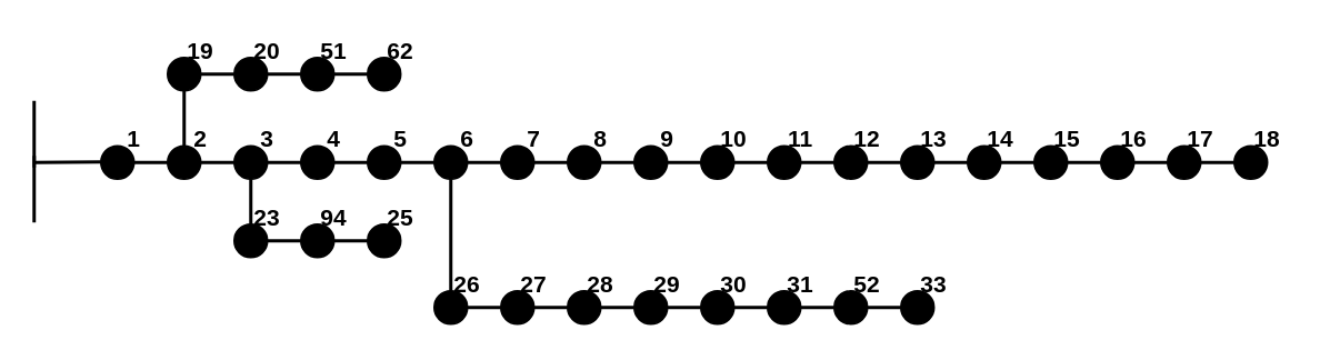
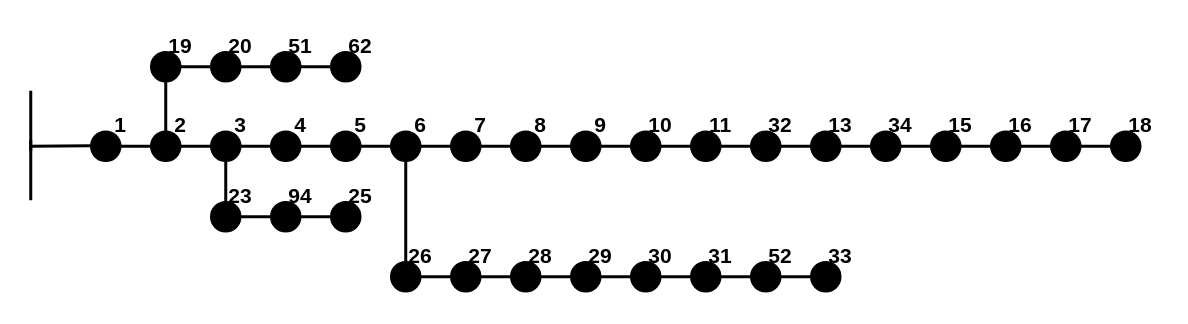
- <mxCell id="39" value="&lt;p style=&quot;font-size: 14px&quot;&gt;&lt;font face=&quot;Arial&quot; style=&quot;font-size: 14px&quot;&gt;12&lt;/font&gt;&lt;/p&gt;" style="text;html=1;strokeColor=none;fillColor=none;align=center;verticalAlign=middle;whiteSpace=wrap;rounded=0;fontStyle=1;fontSize=14;" vertex="1" parent="1"><mxGeometry x="510" y="73" width="20" height="20" as="geometry" /></mxCell>
+ <mxCell id="39" value="&lt;p style=&quot;font-size: 14px&quot;&gt;&lt;font face=&quot;Arial&quot; style=&quot;font-size: 14px&quot;&gt;32&lt;/font&gt;&lt;/p&gt;" style="text;html=1;strokeColor=none;fillColor=none;align=center;verticalAlign=middle;whiteSpace=wrap;rounded=0;fontStyle=1;fontSize=14;" vertex="1" parent="1"><mxGeometry x="510" y="73" width="20" height="20" as="geometry" /></mxCell>
- <mxCell id="45" value="&lt;p style=&quot;font-size: 14px&quot;&gt;&lt;font face=&quot;Arial&quot; style=&quot;font-size: 14px&quot;&gt;14&lt;/font&gt;&lt;/p&gt;" style="text;html=1;strokeColor=none;fillColor=none;align=center;verticalAlign=middle;whiteSpace=wrap;rounded=0;fontStyle=1;fontSize=14;" vertex="1" parent="1"><mxGeometry x="590" y="73" width="20" height="20" as="geometry" /></mxCell>
+ <mxCell id="45" value="&lt;p style=&quot;font-size: 14px&quot;&gt;&lt;font face=&quot;Arial&quot; style=&quot;font-size: 14px&quot;&gt;34&lt;/font&gt;&lt;/p&gt;" style="text;html=1;strokeColor=none;fillColor=none;align=center;verticalAlign=middle;whiteSpace=wrap;rounded=0;fontStyle=1;fontSize=14;" vertex="1" parent="1"><mxGeometry x="590" y="73" width="20" height="20" as="geometry" /></mxCell>
